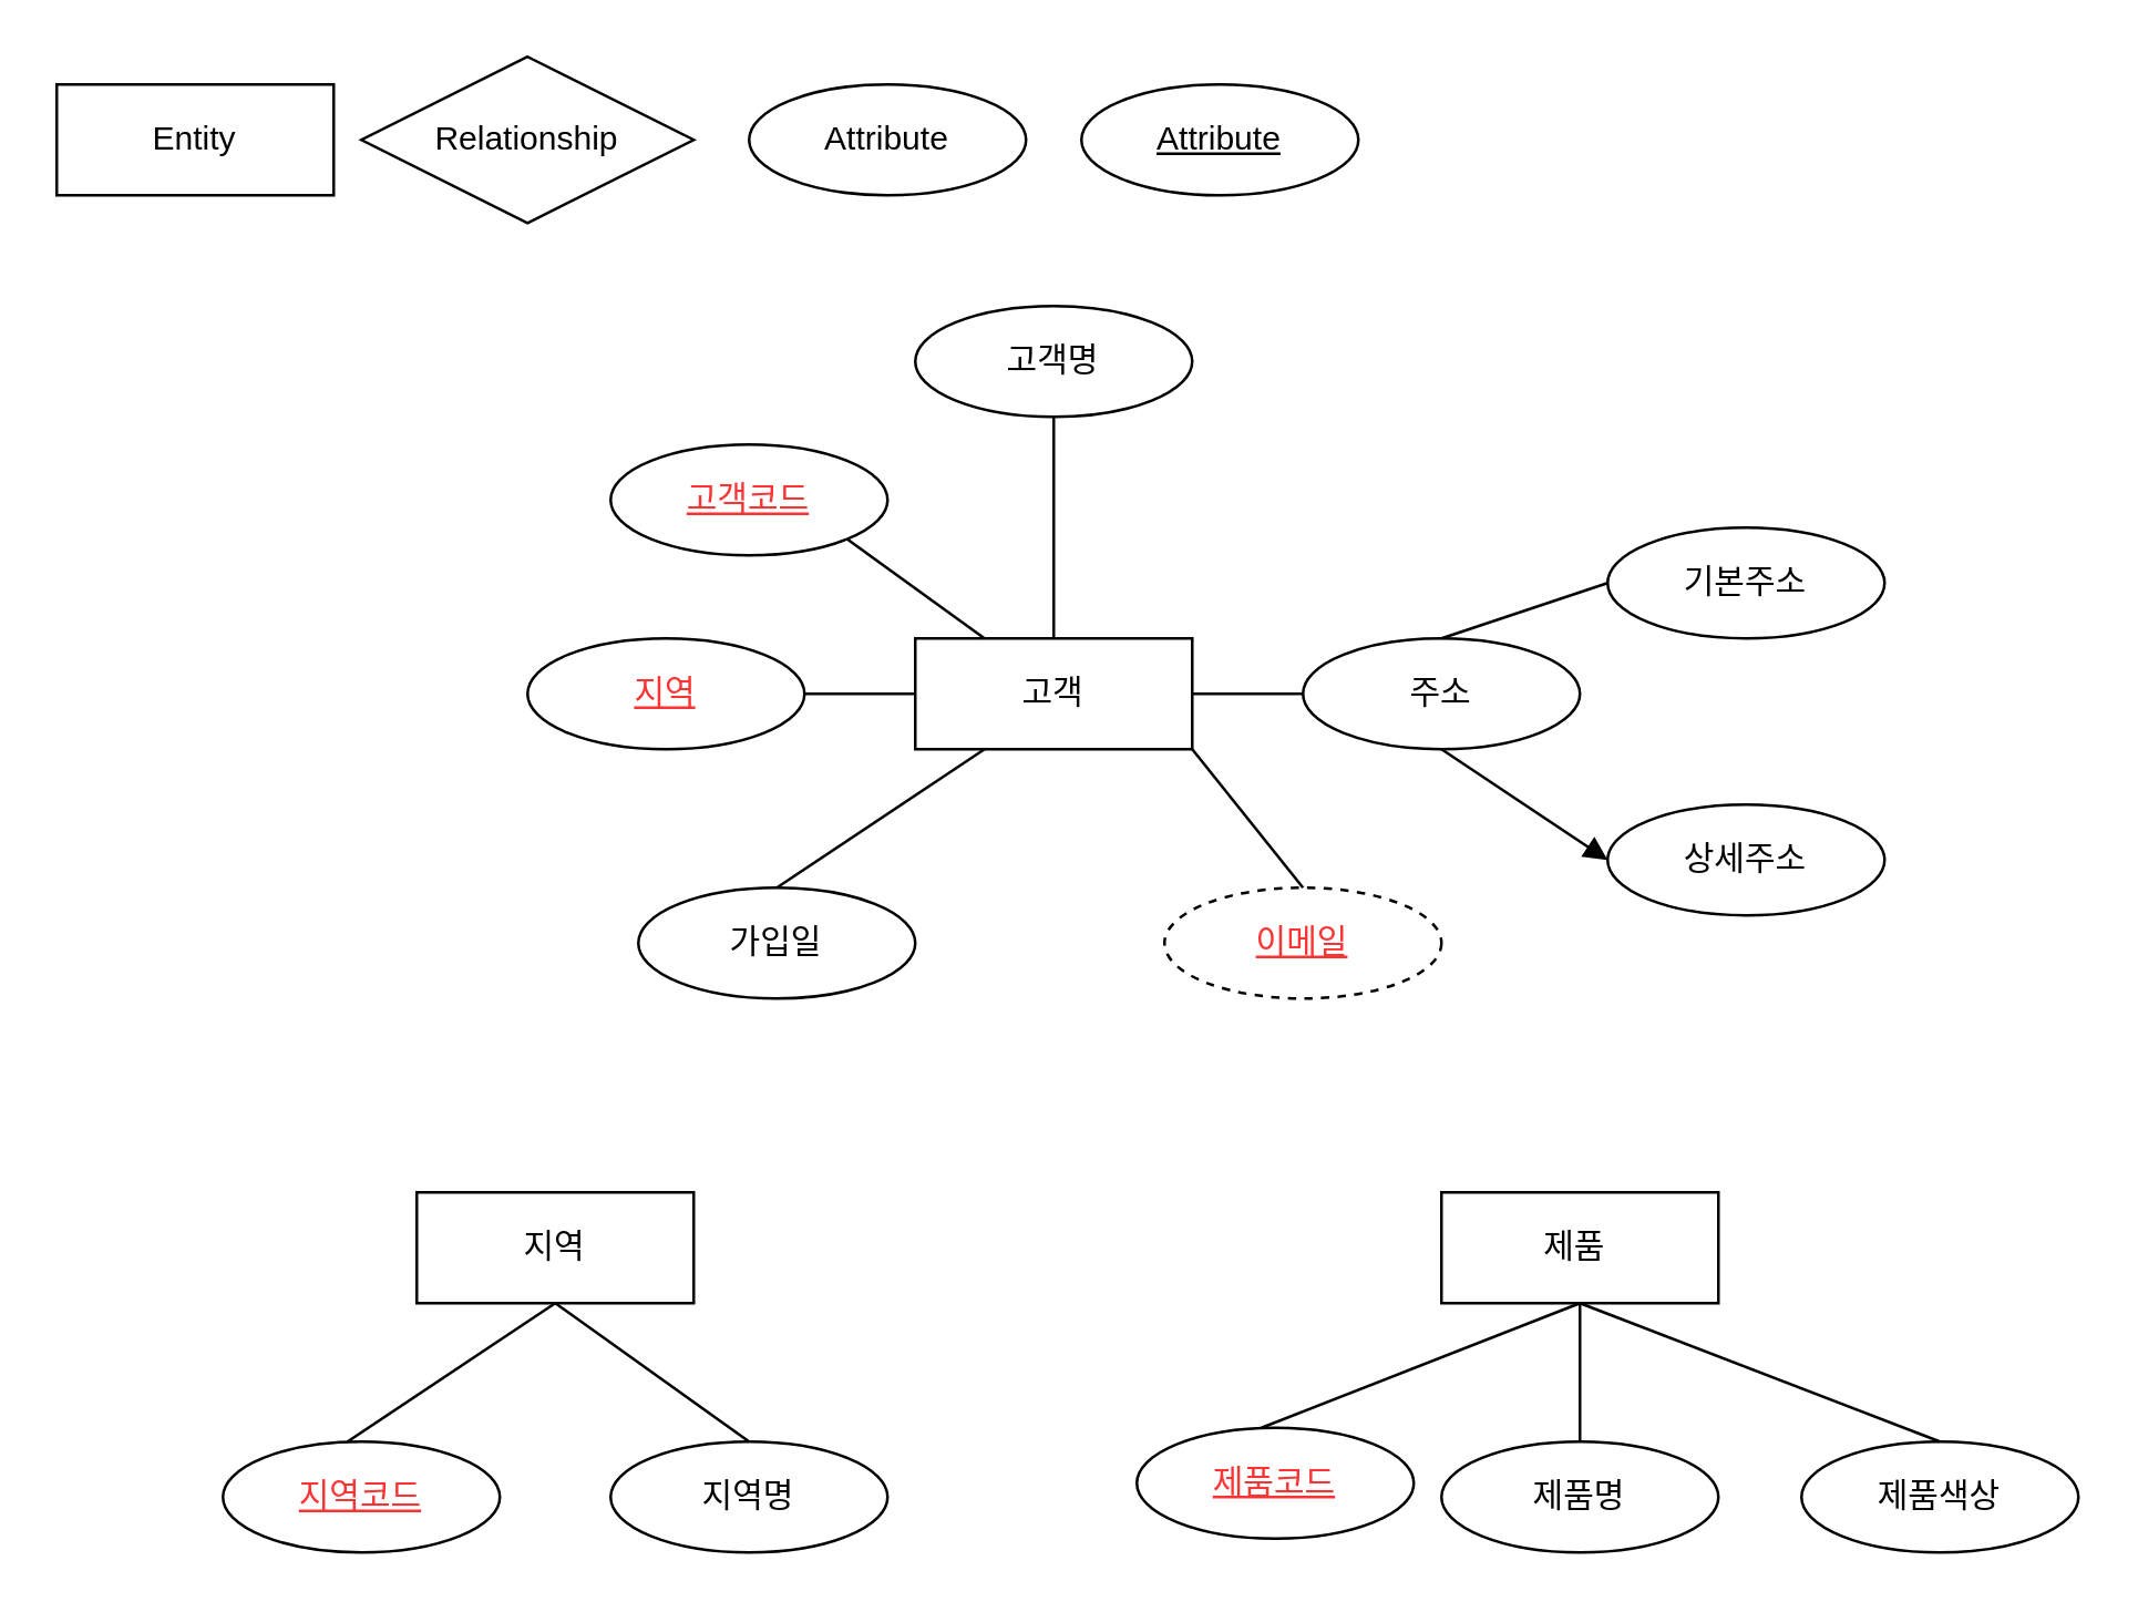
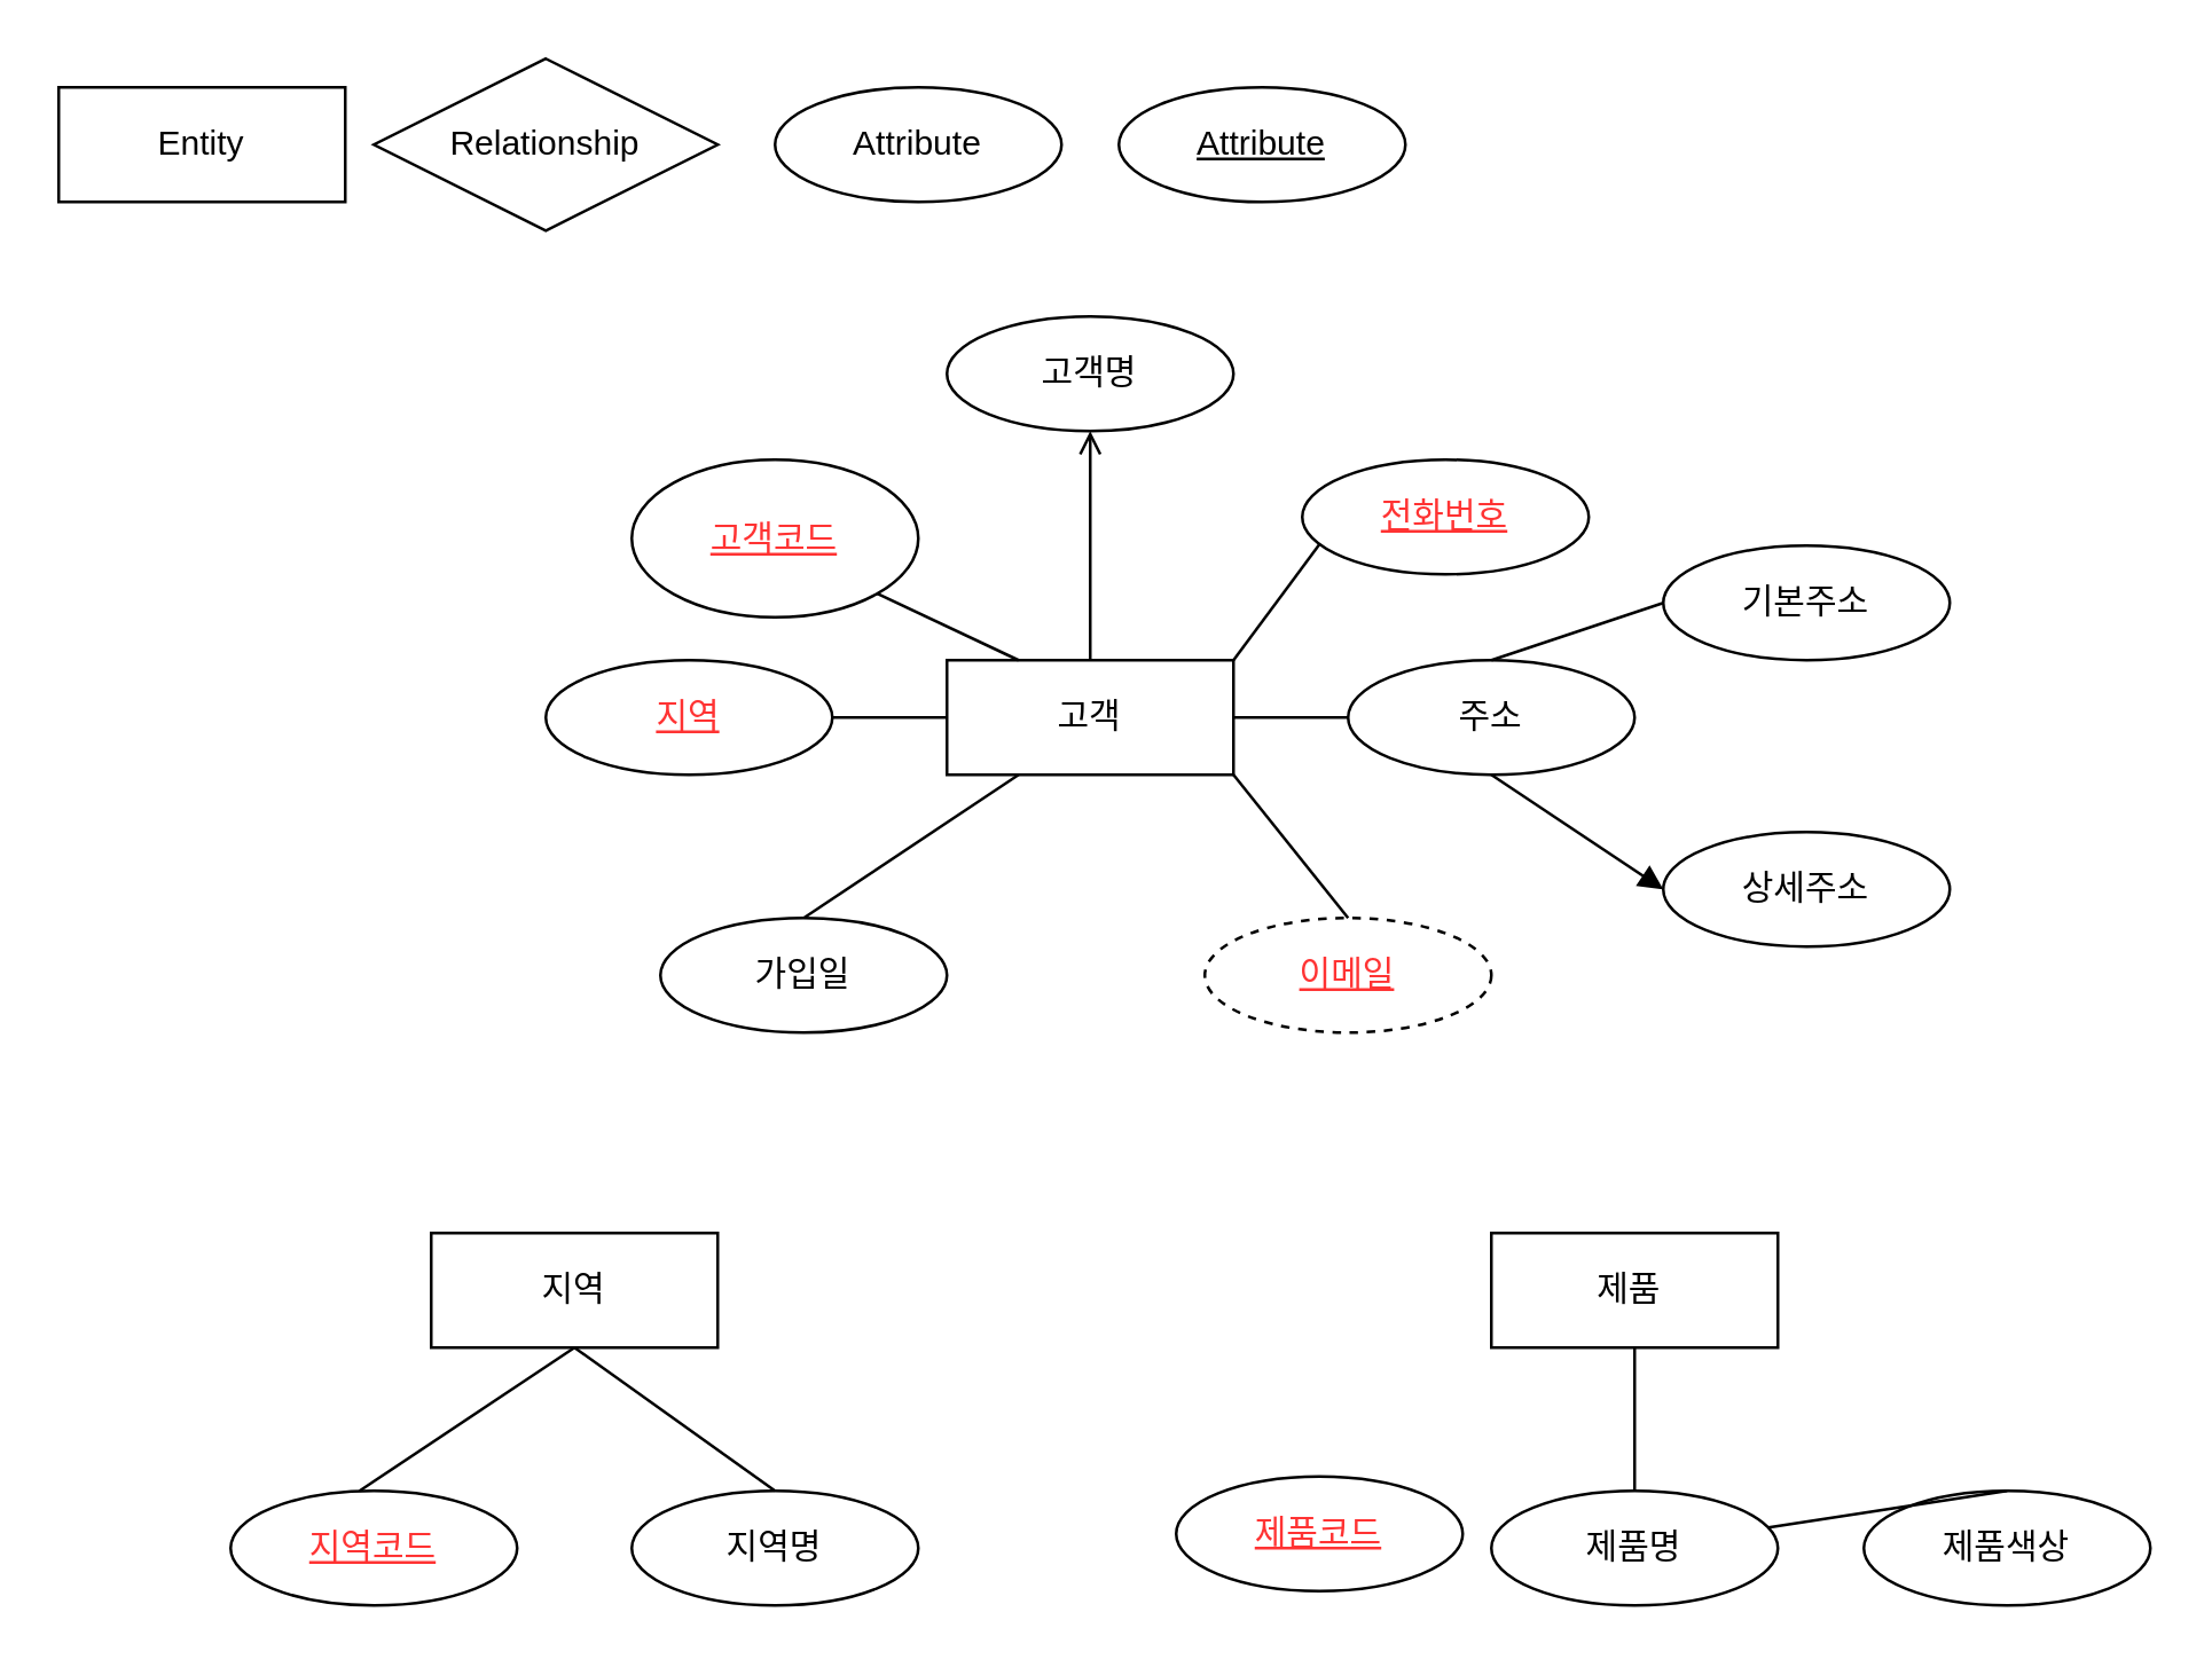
- <mxCell id="14" value="" style="endArrow=none;html=1;rounded=0;entryX=0.5;entryY=1;entryDx=0;entryDy=0;exitX=0.5;exitY=0;exitDx=0;exitDy=0;" parent="1" source="6" target="8" edge="1"><mxGeometry relative="1" as="geometry"><mxPoint x="390" y="230" as="sourcePoint" /><mxPoint x="550" y="230" as="targetPoint" /></mxGeometry></mxCell>
+ <mxCell id="14" value="" style="endArrow=open;html=1;rounded=0;entryX=0.5;entryY=1;entryDx=0;entryDy=0;exitX=0.5;exitY=0;exitDx=0;exitDy=0;" parent="1" source="6" target="8" edge="1"><mxGeometry relative="1" as="geometry"><mxPoint x="390" y="230" as="sourcePoint" /><mxPoint x="550" y="230" as="targetPoint" /></mxGeometry></mxCell>
- <mxCell id="7" value="&lt;font style=&quot;color: rgb(255, 51, 51);&quot;&gt;&lt;u&gt;고객코드&lt;/u&gt;&lt;/font&gt;" style="ellipse;whiteSpace=wrap;html=1;align=center;" parent="1" vertex="1"><mxGeometry x="220" y="160" width="100" height="40" as="geometry" /></mxCell>
+ <mxCell id="7" value="&lt;font style=&quot;color: rgb(255, 51, 51);&quot;&gt;&lt;u&gt;고객코드&lt;/u&gt;&lt;/font&gt;" style="ellipse;whiteSpace=wrap;html=1;align=center;" parent="1" vertex="1"><mxGeometry x="220" y="160" width="100" height="55" as="geometry" /></mxCell>
+ <mxCell id="9" value="&lt;font style=&quot;color: rgb(255, 51, 51);&quot;&gt;&lt;u&gt;전화번호&lt;/u&gt;&lt;/font&gt;" style="ellipse;whiteSpace=wrap;html=1;align=center;" parent="1" vertex="1"><mxGeometry x="454" y="160" width="100" height="40" as="geometry" /></mxCell>
+ <mxCell id="16" value="" style="endArrow=none;html=1;rounded=0;entryX=0.061;entryY=0.736;entryDx=0;entryDy=0;exitX=1;exitY=0;exitDx=0;exitDy=0;entryPerimeter=0;" parent="1" source="6" target="9" edge="1"><mxGeometry relative="1" as="geometry"><mxPoint x="390" y="240" as="sourcePoint" /><mxPoint x="390" y="160" as="targetPoint" /></mxGeometry></mxCell>
- <mxCell id="33" value="" style="endArrow=none;html=1;rounded=0;exitX=0.45;exitY=0;exitDx=0;exitDy=0;entryX=0.5;entryY=1;entryDx=0;entryDy=0;exitPerimeter=0;" edge="1" parent="1" source="31" target="30"><mxGeometry relative="1" as="geometry"><mxPoint x="510" y="479.52" as="sourcePoint" /><mxPoint x="550" y="479.52" as="targetPoint" /></mxGeometry></mxCell>
- <mxCell id="34" value="" style="endArrow=none;html=1;rounded=0;exitX=0.5;exitY=0;exitDx=0;exitDy=0;entryX=0.5;entryY=1;entryDx=0;entryDy=0;" edge="1" parent="1" source="32" target="30"><mxGeometry relative="1" as="geometry"><mxPoint x="510" y="490" as="sourcePoint" /><mxPoint x="580" y="480" as="targetPoint" /></mxGeometry></mxCell>
+ <mxCell id="34" value="" style="endArrow=none;html=1;rounded=0;exitX=0.5;exitY=0;exitDx=0;exitDy=0;" edge="1" parent="1" source="32" target="35"><mxGeometry relative="1" as="geometry"><mxPoint x="510" y="490" as="sourcePoint" /><mxPoint x="580" y="480" as="targetPoint" /></mxGeometry></mxCell>
